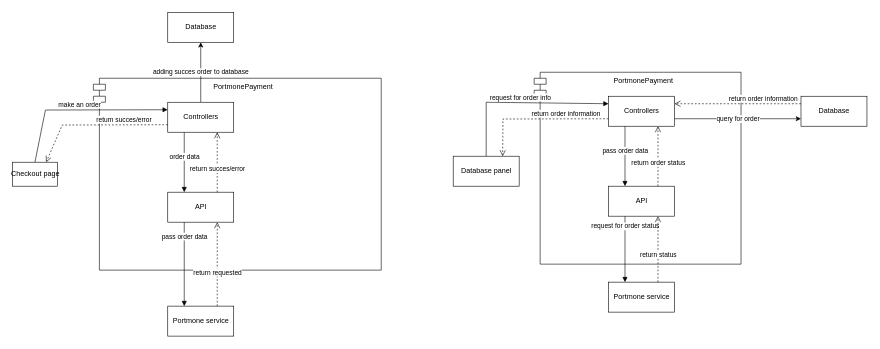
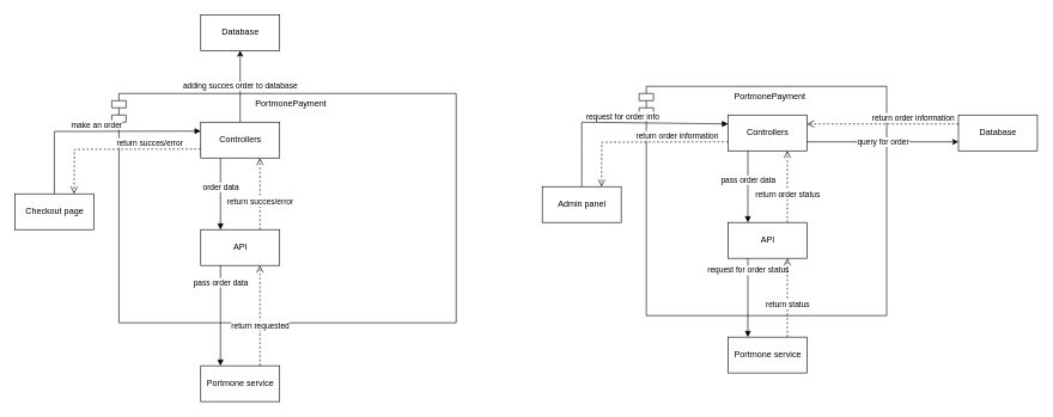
- <mxCell id="18" value="Database panel" style="html=1;" vertex="1" parent="1"><mxGeometry x="755" y="260" width="110" height="50" as="geometry" /></mxCell>
+ <mxCell id="18" value="Admin panel" style="html=1;" vertex="1" parent="1"><mxGeometry x="755" y="260" width="110" height="50" as="geometry" /></mxCell>
- <mxCell id="6" value="Checkout page" style="html=1;" vertex="1" parent="1"><mxGeometry x="20" y="270" width="75" height="40" as="geometry" /></mxCell>
+ <mxCell id="6" value="Checkout page" style="html=1;" vertex="1" parent="1"><mxGeometry x="20" y="270" width="110" height="50" as="geometry" /></mxCell>
